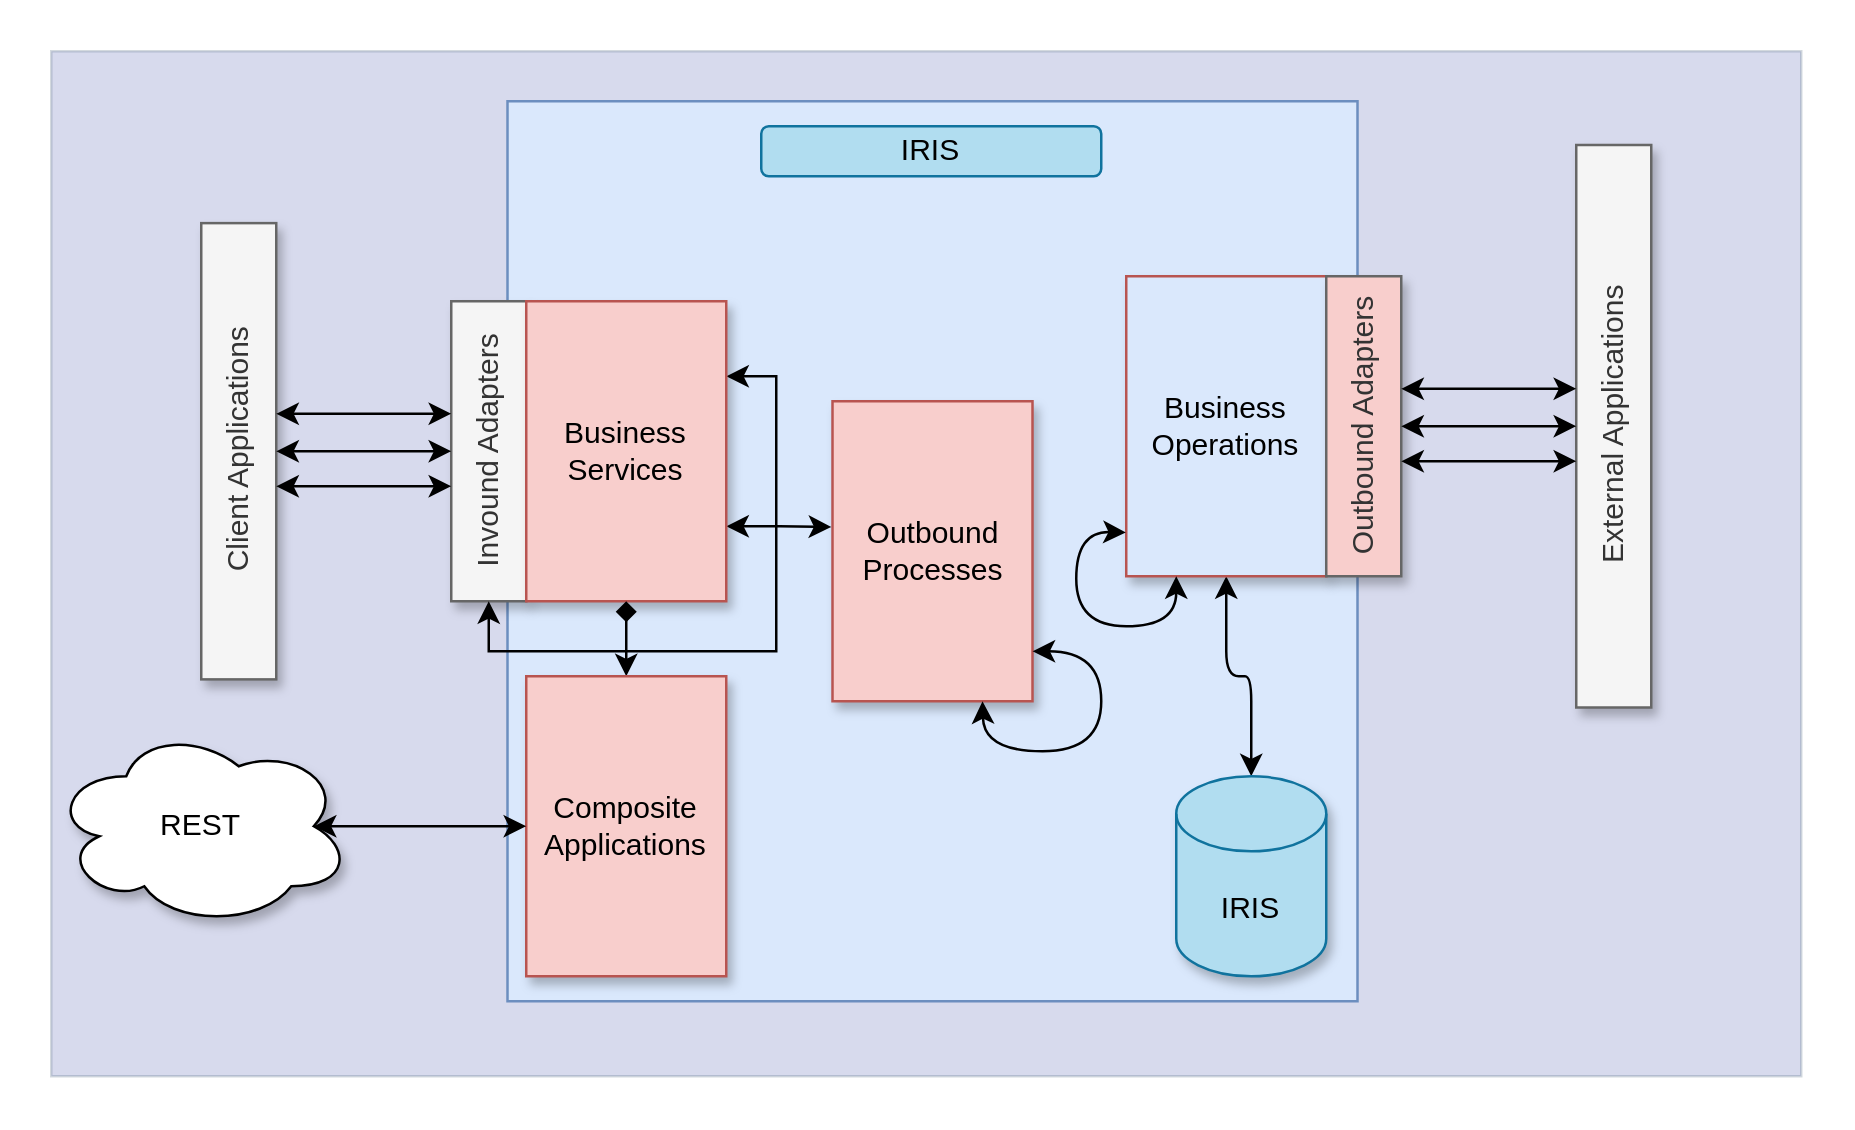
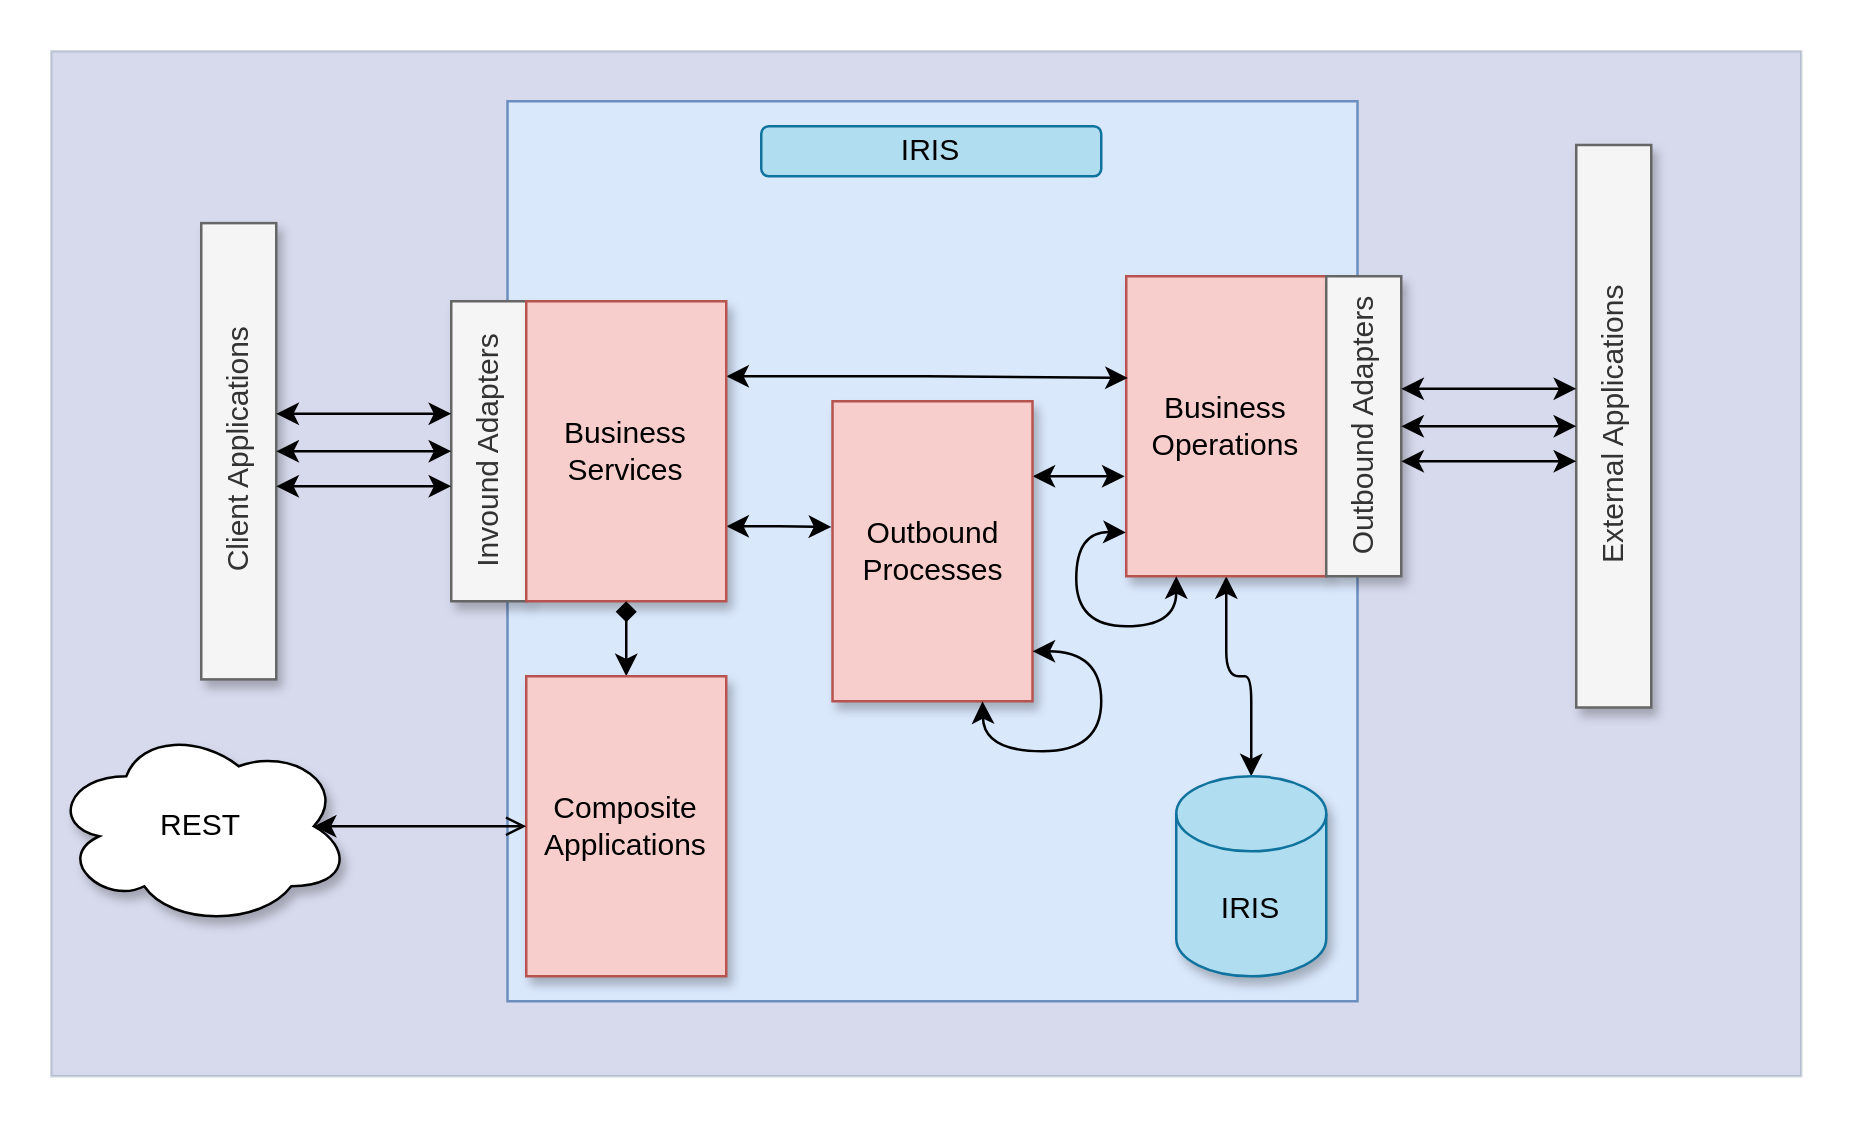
- <mxCell id="5" value="Business Operations" style="rounded=0;whiteSpace=wrap;html=1;verticalAlign=middle;fillColor=#dae8fc;strokeColor=#b85450;shadow=1;" vertex="1" parent="1"><mxGeometry x="450" y="110" width="80" height="120" as="geometry" /></mxCell>
+ <mxCell id="5" value="Business Operations" style="rounded=0;whiteSpace=wrap;html=1;verticalAlign=middle;fillColor=#f8cecc;strokeColor=#b85450;shadow=1;" vertex="1" parent="1"><mxGeometry x="450" y="110" width="80" height="120" as="geometry" /></mxCell>
- <mxCell id="7" value="Outbound Adapters" style="rounded=0;whiteSpace=wrap;html=1;verticalAlign=middle;horizontal=0;align=center;fillColor=#f8cecc;strokeColor=#666666;fontColor=#333333;shadow=1;" vertex="1" parent="1"><mxGeometry x="530" y="110" width="30" height="120" as="geometry" /></mxCell>
+ <mxCell id="7" value="Outbound Adapters" style="rounded=0;whiteSpace=wrap;html=1;verticalAlign=middle;horizontal=0;align=center;fillColor=#f5f5f5;strokeColor=#666666;fontColor=#333333;shadow=1;" vertex="1" parent="1"><mxGeometry x="530" y="110" width="30" height="120" as="geometry" /></mxCell>
+ <mxCell id="12" style="edgeStyle=orthogonalEdgeStyle;rounded=0;sketch=0;orthogonalLoop=1;jettySize=auto;html=1;exitX=1;exitY=0.25;exitDx=0;exitDy=0;entryX=-0.008;entryY=0.667;entryDx=0;entryDy=0;entryPerimeter=0;shadow=0;startArrow=classic;startFill=1;strokeColor=#000000;" edge="1" parent="1" source="13" target="5"><mxGeometry relative="1" as="geometry" /></mxCell>
- <mxCell id="14" style="edgeStyle=orthogonalEdgeStyle;rounded=0;sketch=0;orthogonalLoop=1;jettySize=auto;html=1;exitX=1;exitY=0.25;exitDx=0;exitDy=0;shadow=0;startArrow=classic;startFill=1;strokeColor=#000000;" edge="1" parent="1" source="16" target="6"><mxGeometry relative="1" as="geometry" /></mxCell>
+ <mxCell id="14" style="edgeStyle=orthogonalEdgeStyle;rounded=0;sketch=0;orthogonalLoop=1;jettySize=auto;html=1;exitX=1;exitY=0.25;exitDx=0;exitDy=0;entryX=0.008;entryY=0.339;entryDx=0;entryDy=0;entryPerimeter=0;shadow=0;startArrow=classic;startFill=1;strokeColor=#000000;" edge="1" parent="1" source="16" target="5"><mxGeometry relative="1" as="geometry" /></mxCell>
- <mxCell id="26" value="" style="edgeStyle=orthogonalEdgeStyle;rounded=1;sketch=0;orthogonalLoop=1;jettySize=auto;html=1;shadow=0;startArrow=classic;startFill=1;strokeColor=#000000;exitX=0.875;exitY=0.5;exitDx=0;exitDy=0;exitPerimeter=0;" edge="1" parent="1" source="27" target="25"><mxGeometry relative="1" as="geometry" /></mxCell>
+ <mxCell id="26" value="" style="edgeStyle=orthogonalEdgeStyle;rounded=1;sketch=0;orthogonalLoop=1;jettySize=auto;html=1;shadow=0;startArrow=classic;startFill=1;strokeColor=#000000;exitX=0.875;exitY=0.5;exitDx=0;exitDy=0;exitPerimeter=0;endArrow=open;" edge="1" parent="1" source="27" target="25"><mxGeometry relative="1" as="geometry" /></mxCell>
